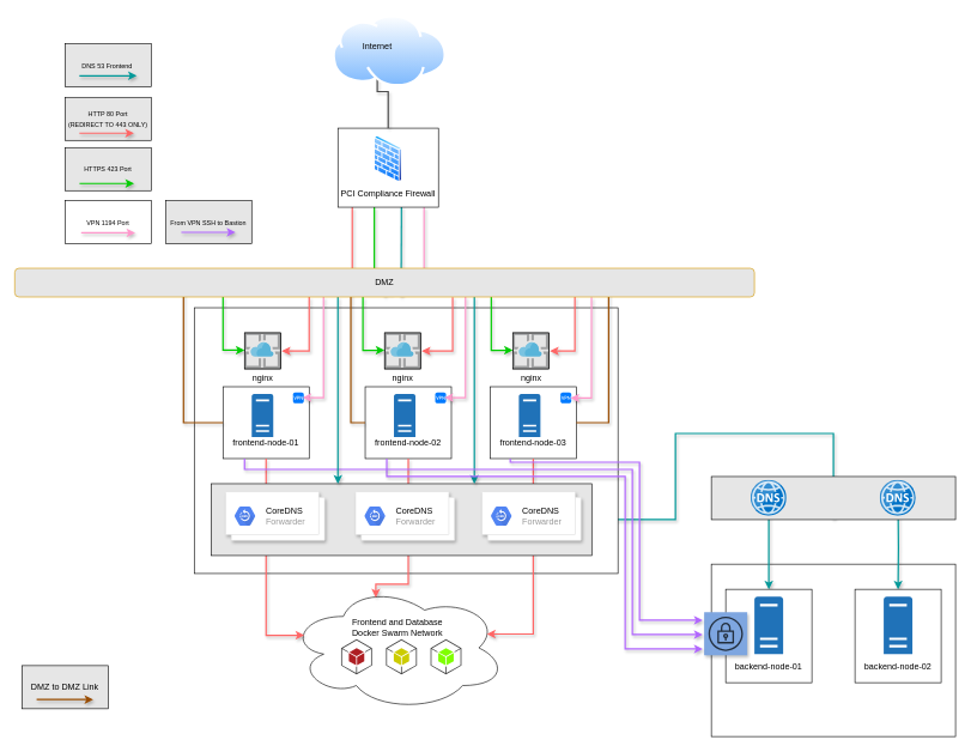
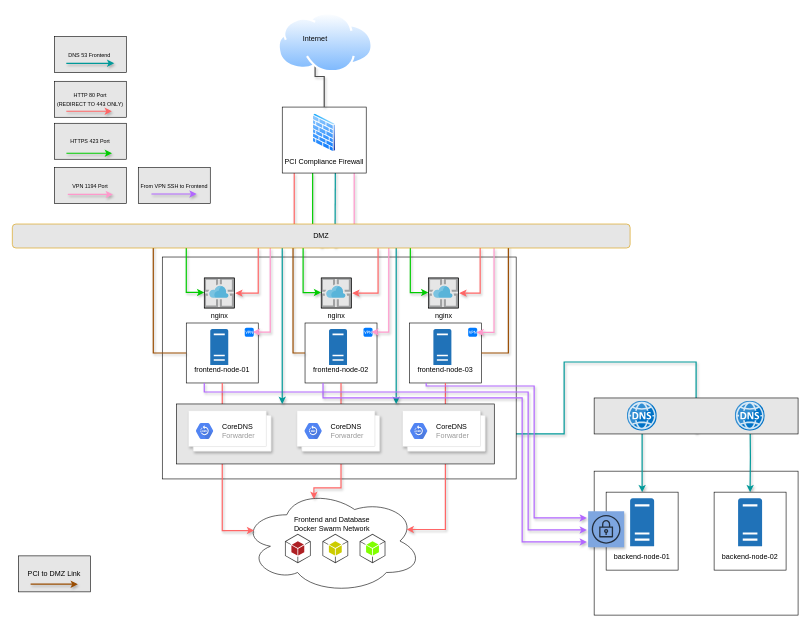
- <mxCell id="11" value="&lt;span style=&quot;white-space: normal&quot;&gt;&lt;font style=&quot;font-size: 9px&quot;&gt;VPN 1194 Port&lt;/font&gt;&lt;/span&gt;" style="rounded=0;whiteSpace=wrap;html=1;fillColor=#ffffff;" parent="1" vertex="1"><mxGeometry x="90" y="279" width="120" height="60" as="geometry" /></mxCell>
+ <mxCell id="11" value="&lt;span style=&quot;white-space: normal&quot;&gt;&lt;font style=&quot;font-size: 9px&quot;&gt;VPN 1194 Port&lt;/font&gt;&lt;/span&gt;" style="rounded=0;whiteSpace=wrap;html=1;fillColor=#E6E6E6;" parent="1" vertex="1"><mxGeometry x="90" y="279" width="120" height="60" as="geometry" /></mxCell>
- <mxCell id="21" value="&lt;span style=&quot;white-space: normal&quot;&gt;&lt;font style=&quot;font-size: 9px&quot;&gt;From VPN SSH to Bastion&lt;/font&gt;&lt;/span&gt;" style="rounded=0;whiteSpace=wrap;html=1;fillColor=#E6E6E6;" parent="1" vertex="1"><mxGeometry x="230" y="279" width="120" height="60" as="geometry" /></mxCell>
+ <mxCell id="21" value="&lt;span style=&quot;white-space: normal&quot;&gt;&lt;font style=&quot;font-size: 9px&quot;&gt;From VPN SSH to Frontend&lt;/font&gt;&lt;/span&gt;" style="rounded=0;whiteSpace=wrap;html=1;fillColor=#E6E6E6;" parent="1" vertex="1"><mxGeometry x="230" y="279" width="120" height="60" as="geometry" /></mxCell>
- <mxCell id="19" value="&lt;span style=&quot;white-space: normal&quot;&gt;DMZ to DMZ Link&lt;br&gt;&lt;/span&gt;" style="rounded=0;whiteSpace=wrap;html=1;fillColor=#E6E6E6;" parent="1" vertex="1"><mxGeometry x="30" y="926.265" width="120" height="60" as="geometry" /></mxCell>
+ <mxCell id="19" value="&lt;span style=&quot;white-space: normal&quot;&gt;PCI to DMZ Link&lt;br&gt;&lt;/span&gt;" style="rounded=0;whiteSpace=wrap;html=1;fillColor=#E6E6E6;" parent="1" vertex="1"><mxGeometry x="30" y="926.265" width="120" height="60" as="geometry" /></mxCell>
